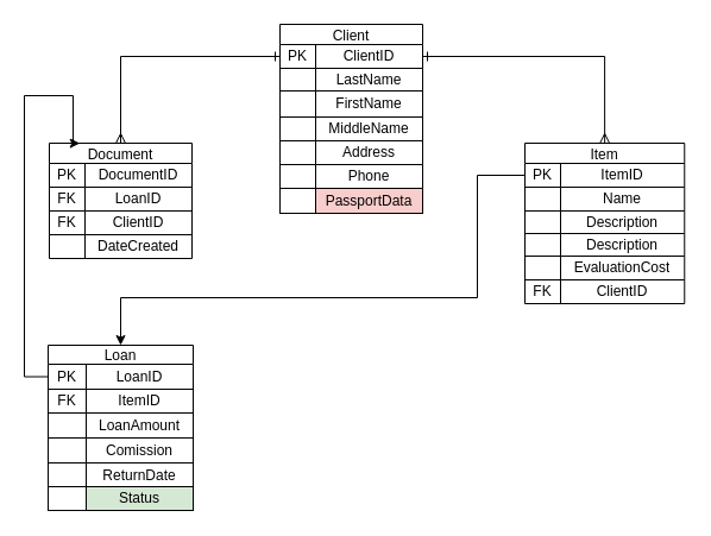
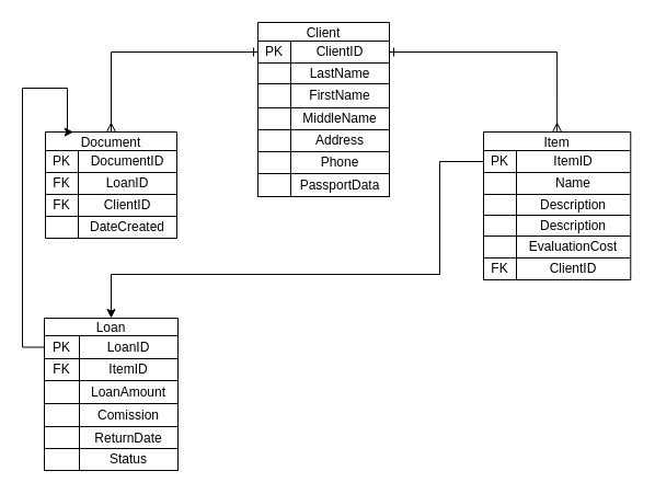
- <mxCell id="72" value="PassportData" style="rounded=0;whiteSpace=wrap;html=1;fillColor=#f8cecc;" vertex="1" parent="1"><mxGeometry x="265" y="158" width="90" height="21" as="geometry" /></mxCell>
+ <mxCell id="72" value="PassportData" style="rounded=0;whiteSpace=wrap;html=1;" vertex="1" parent="1"><mxGeometry x="265" y="158" width="90" height="21" as="geometry" /></mxCell>
- <mxCell id="74" value="Status" style="rounded=0;whiteSpace=wrap;html=1;fillColor=#d5e8d4;" vertex="1" parent="1"><mxGeometry x="72" y="409" width="90" height="20" as="geometry" /></mxCell>
+ <mxCell id="74" value="Status" style="rounded=0;whiteSpace=wrap;html=1;" vertex="1" parent="1"><mxGeometry x="72" y="409" width="90" height="20" as="geometry" /></mxCell>
